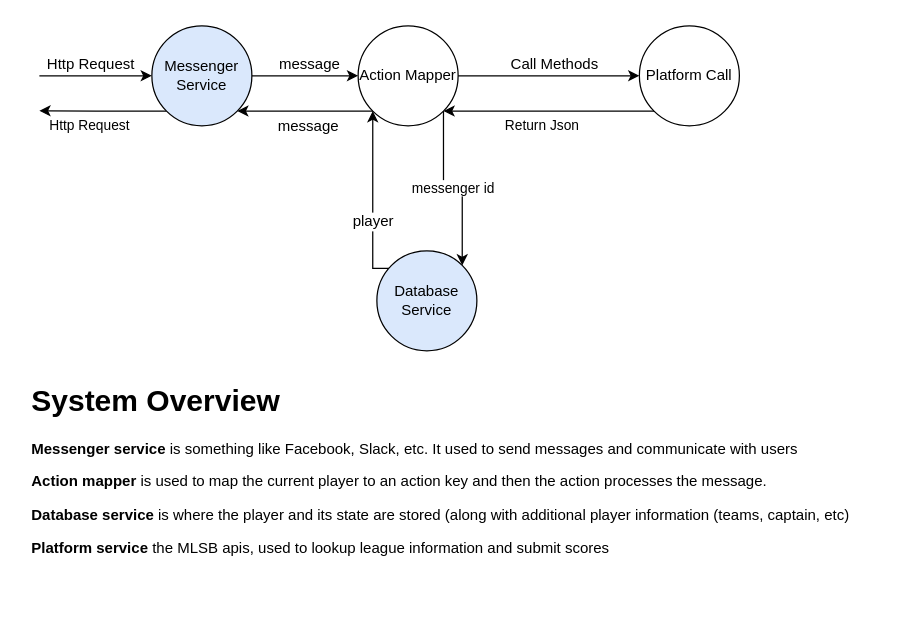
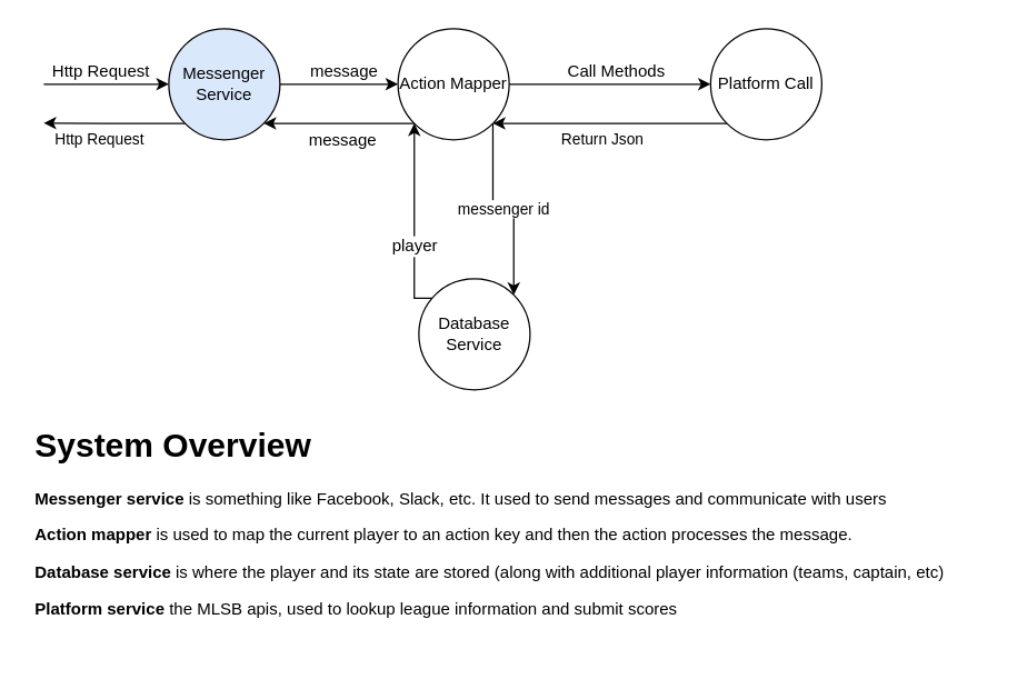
- <mxCell id="18" value="Database Service" style="ellipse;whiteSpace=wrap;html=1;aspect=fixed;rotation=0;fillColor=#dae8fc;" parent="1" vertex="1"><mxGeometry x="301" y="200" width="80" height="80" as="geometry" /></mxCell>
+ <mxCell id="18" value="Database Service" style="ellipse;whiteSpace=wrap;html=1;aspect=fixed;rotation=0;" parent="1" vertex="1"><mxGeometry x="301" y="200" width="80" height="80" as="geometry" /></mxCell>
